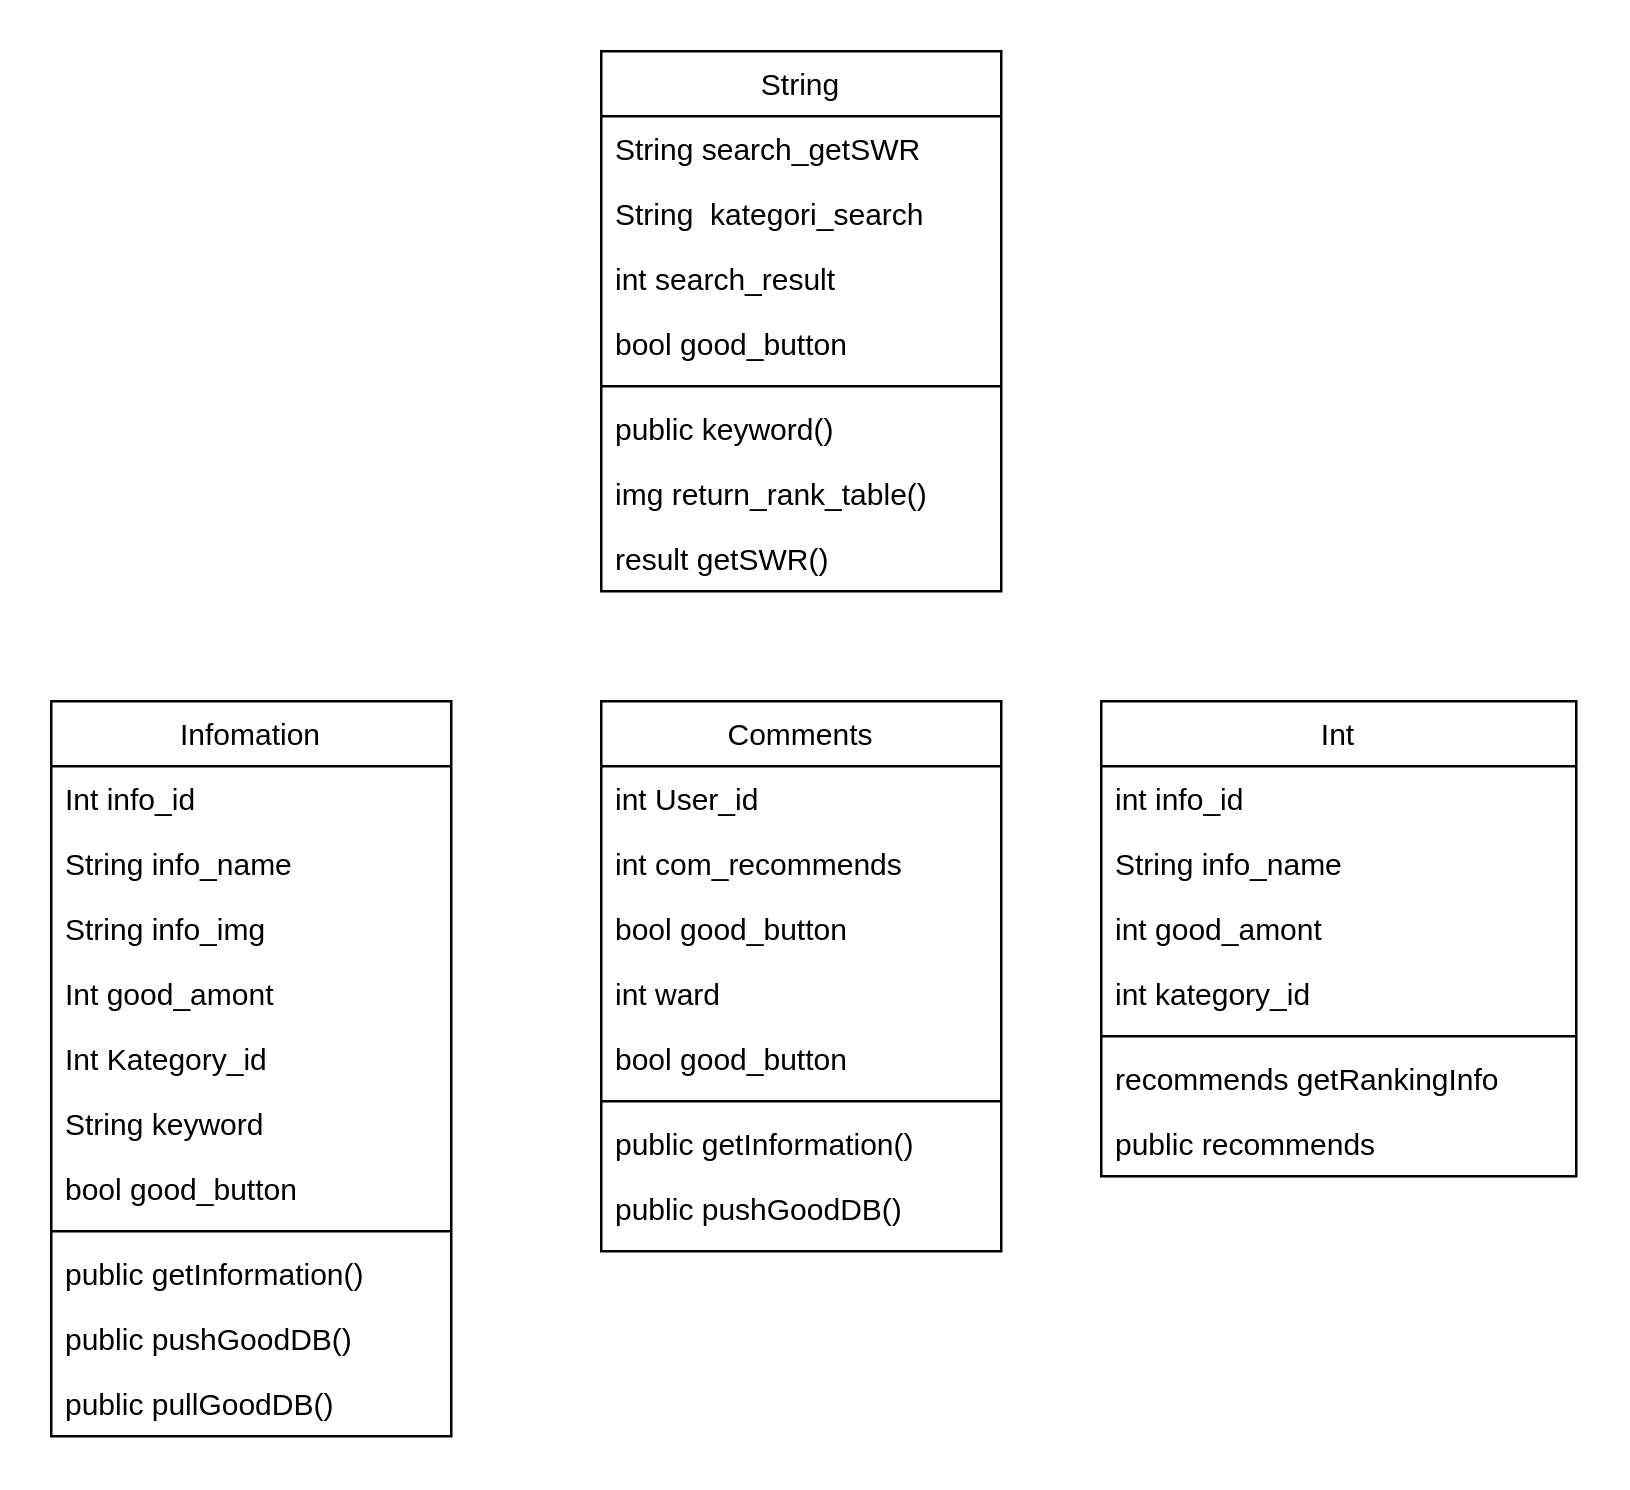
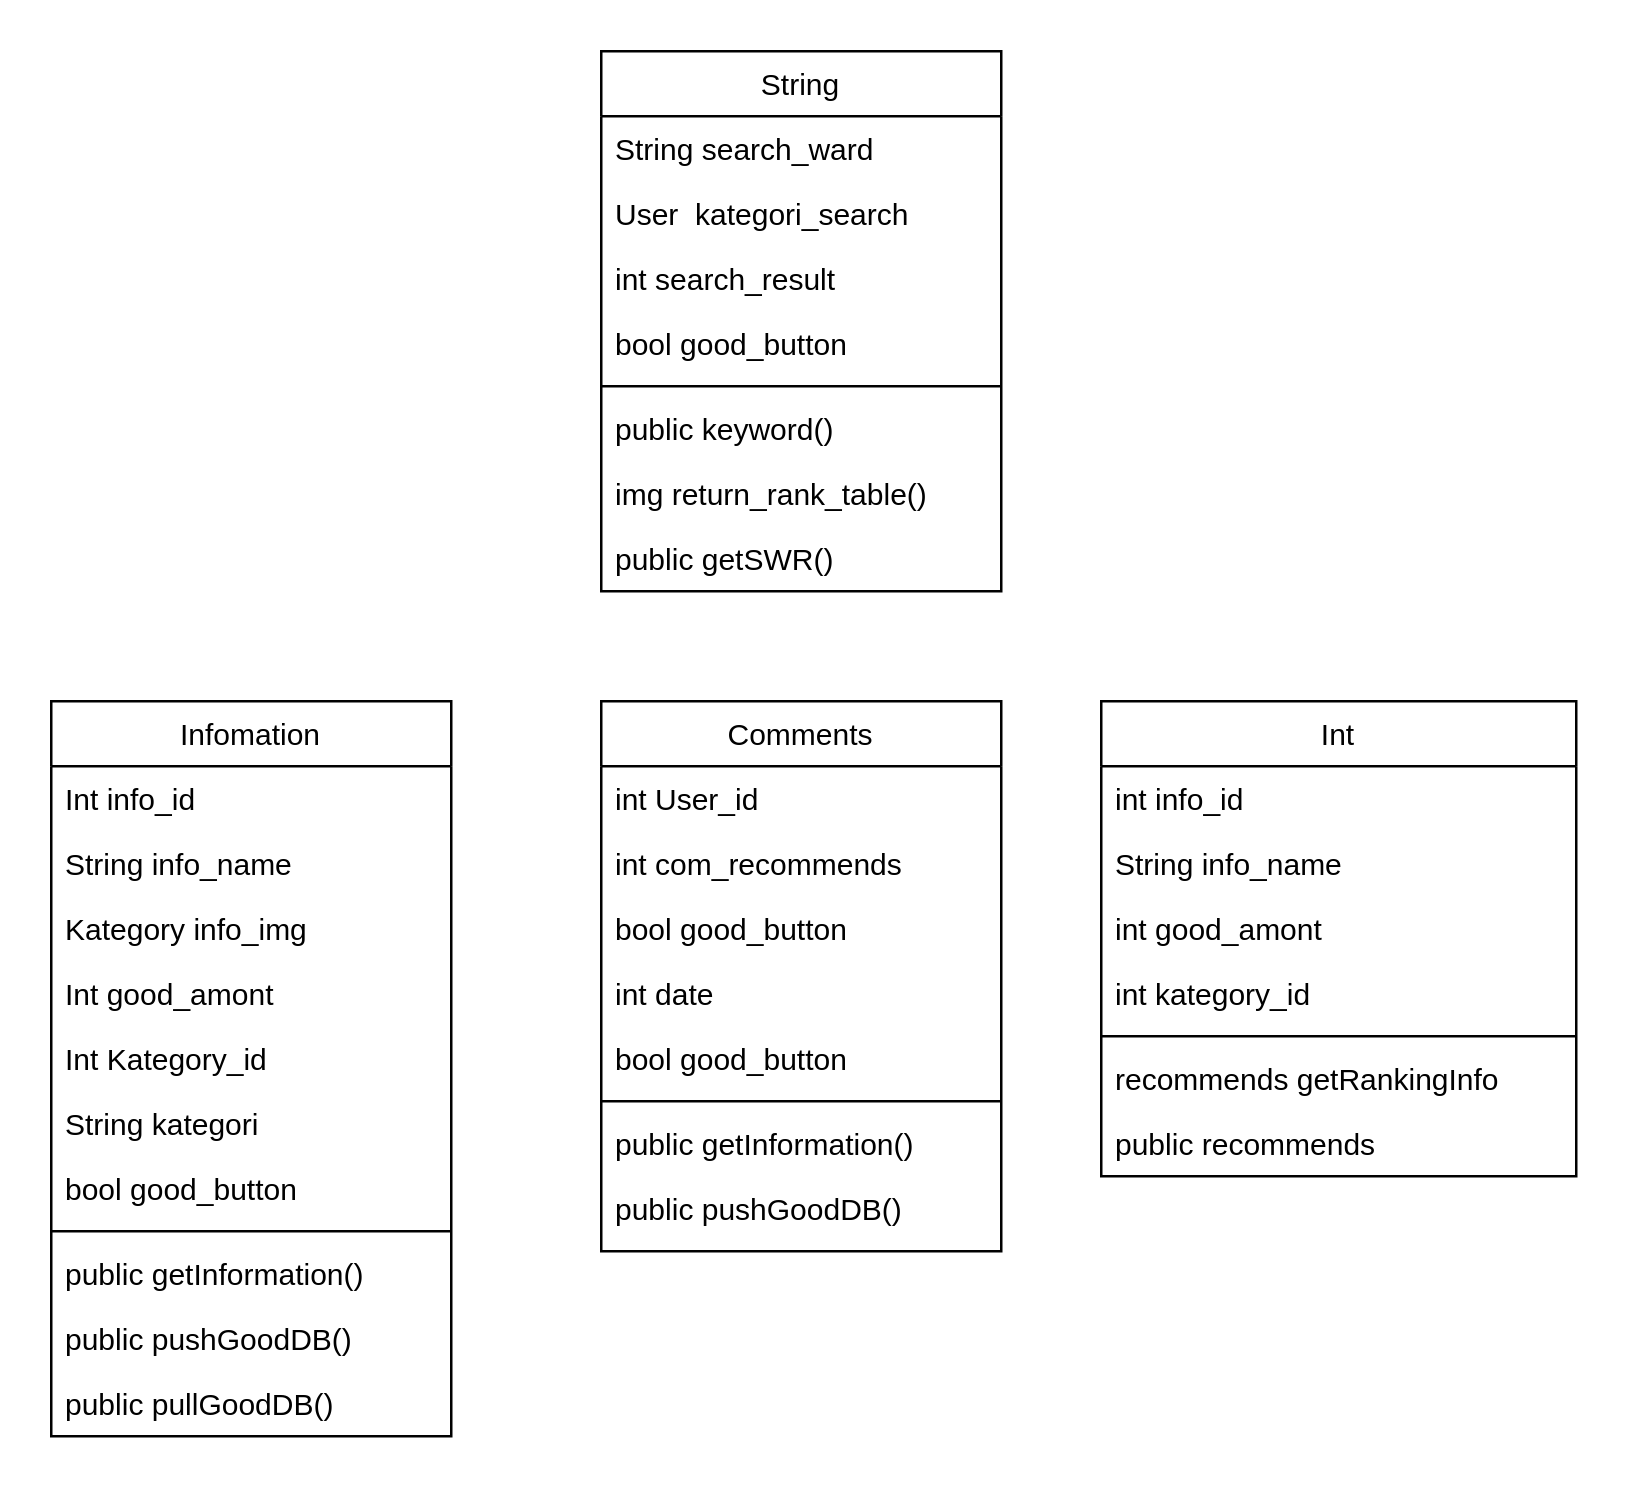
- <mxCell id="3" value="String search_getSWR" style="text;align=left;verticalAlign=top;spacingLeft=4;spacingRight=4;overflow=hidden;rotatable=0;points=[[0,0.5],[1,0.5]];portConstraint=eastwest;" vertex="1" parent="2"><mxGeometry y="26" width="160" height="26" as="geometry" /></mxCell>
+ <mxCell id="3" value="String search_ward" style="text;align=left;verticalAlign=top;spacingLeft=4;spacingRight=4;overflow=hidden;rotatable=0;points=[[0,0.5],[1,0.5]];portConstraint=eastwest;" vertex="1" parent="2"><mxGeometry y="26" width="160" height="26" as="geometry" /></mxCell>
- <mxCell id="4" value="String  kategori_search" style="text;align=left;verticalAlign=top;spacingLeft=4;spacingRight=4;overflow=hidden;rotatable=0;points=[[0,0.5],[1,0.5]];portConstraint=eastwest;rounded=0;shadow=0;html=0;" vertex="1" parent="2"><mxGeometry y="52" width="160" height="26" as="geometry" /></mxCell>
+ <mxCell id="4" value="User  kategori_search" style="text;align=left;verticalAlign=top;spacingLeft=4;spacingRight=4;overflow=hidden;rotatable=0;points=[[0,0.5],[1,0.5]];portConstraint=eastwest;rounded=0;shadow=0;html=0;" vertex="1" parent="2"><mxGeometry y="52" width="160" height="26" as="geometry" /></mxCell>
- <mxCell id="10" value="result getSWR()" style="text;align=left;verticalAlign=top;spacingLeft=4;spacingRight=4;overflow=hidden;rotatable=0;points=[[0,0.5],[1,0.5]];portConstraint=eastwest;" vertex="1" parent="2"><mxGeometry y="190" width="160" height="26" as="geometry" /></mxCell>
+ <mxCell id="10" value="public getSWR()" style="text;align=left;verticalAlign=top;spacingLeft=4;spacingRight=4;overflow=hidden;rotatable=0;points=[[0,0.5],[1,0.5]];portConstraint=eastwest;" vertex="1" parent="2"><mxGeometry y="190" width="160" height="26" as="geometry" /></mxCell>
- <mxCell id="22" value="String info_img" style="text;align=left;verticalAlign=top;spacingLeft=4;spacingRight=4;overflow=hidden;rotatable=0;points=[[0,0.5],[1,0.5]];portConstraint=eastwest;rounded=0;shadow=0;html=0;" vertex="1" parent="19"><mxGeometry y="78" width="160" height="26" as="geometry" /></mxCell>
+ <mxCell id="22" value="Kategory info_img" style="text;align=left;verticalAlign=top;spacingLeft=4;spacingRight=4;overflow=hidden;rotatable=0;points=[[0,0.5],[1,0.5]];portConstraint=eastwest;rounded=0;shadow=0;html=0;" vertex="1" parent="19"><mxGeometry y="78" width="160" height="26" as="geometry" /></mxCell>
- <mxCell id="35" value="int ward" style="text;align=left;verticalAlign=top;spacingLeft=4;spacingRight=4;overflow=hidden;rotatable=0;points=[[0,0.5],[1,0.5]];portConstraint=eastwest;" vertex="1" parent="31"><mxGeometry y="104" width="160" height="26" as="geometry" /></mxCell>
+ <mxCell id="35" value="int date" style="text;align=left;verticalAlign=top;spacingLeft=4;spacingRight=4;overflow=hidden;rotatable=0;points=[[0,0.5],[1,0.5]];portConstraint=eastwest;" vertex="1" parent="31"><mxGeometry y="104" width="160" height="26" as="geometry" /></mxCell>
- <mxCell id="25" value="String keyword" style="text;align=left;verticalAlign=top;spacingLeft=4;spacingRight=4;overflow=hidden;rotatable=0;points=[[0,0.5],[1,0.5]];portConstraint=eastwest;rounded=0;shadow=0;html=0;" vertex="1" parent="19"><mxGeometry y="156" width="160" height="26" as="geometry" /></mxCell>
+ <mxCell id="25" value="String kategori" style="text;align=left;verticalAlign=top;spacingLeft=4;spacingRight=4;overflow=hidden;rotatable=0;points=[[0,0.5],[1,0.5]];portConstraint=eastwest;rounded=0;shadow=0;html=0;" vertex="1" parent="19"><mxGeometry y="156" width="160" height="26" as="geometry" /></mxCell>
